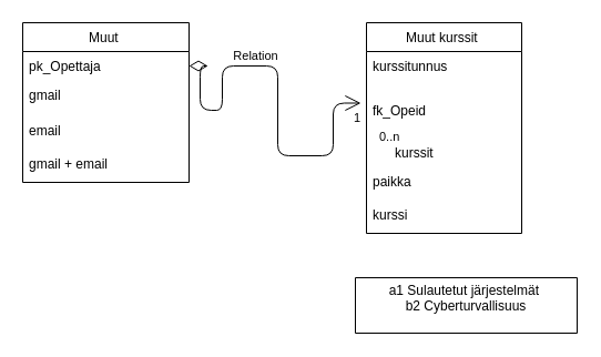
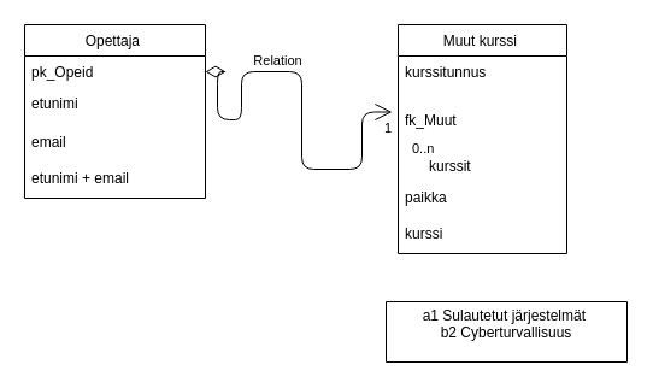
- <mxCell id="12" value="Muut " style="swimlane;fontStyle=0;childLayout=stackLayout;horizontal=1;startSize=26;fillColor=none;horizontalStack=0;resizeParent=1;resizeParentMax=0;resizeLast=0;collapsible=1;marginBottom=0;" vertex="1" parent="1"><mxGeometry x="20" y="20" width="150" height="144" as="geometry" /></mxCell>
+ <mxCell id="12" value="Opettaja " style="swimlane;fontStyle=0;childLayout=stackLayout;horizontal=1;startSize=26;fillColor=none;horizontalStack=0;resizeParent=1;resizeParentMax=0;resizeLast=0;collapsible=1;marginBottom=0;" vertex="1" parent="1"><mxGeometry x="20" y="20" width="150" height="144" as="geometry" /></mxCell>
- <mxCell id="2" value="Muut kurssit " style="swimlane;fontStyle=0;childLayout=stackLayout;horizontal=1;startSize=26;fillColor=none;horizontalStack=0;resizeParent=1;resizeParentMax=0;resizeLast=0;collapsible=1;marginBottom=0;" vertex="1" parent="1"><mxGeometry x="330" y="20" width="140" height="190" as="geometry" /></mxCell>
+ <mxCell id="2" value="Muut kurssi " style="swimlane;fontStyle=0;childLayout=stackLayout;horizontal=1;startSize=26;fillColor=none;horizontalStack=0;resizeParent=1;resizeParentMax=0;resizeLast=0;collapsible=1;marginBottom=0;" vertex="1" parent="1"><mxGeometry x="330" y="20" width="140" height="190" as="geometry" /></mxCell>
- <mxCell id="13" value="pk_Opettaja" style="text;strokeColor=none;fillColor=none;align=left;verticalAlign=top;spacingLeft=4;spacingRight=4;overflow=hidden;rotatable=0;points=[[0,0.5],[1,0.5]];portConstraint=eastwest;" vertex="1" parent="12"><mxGeometry y="26" width="150" height="26" as="geometry" /></mxCell>
+ <mxCell id="13" value="pk_Opeid" style="text;strokeColor=none;fillColor=none;align=left;verticalAlign=top;spacingLeft=4;spacingRight=4;overflow=hidden;rotatable=0;points=[[0,0.5],[1,0.5]];portConstraint=eastwest;" vertex="1" parent="12"><mxGeometry y="26" width="150" height="26" as="geometry" /></mxCell>
- <mxCell id="14" value="gmail" style="text;strokeColor=none;fillColor=none;align=left;verticalAlign=top;spacingLeft=4;spacingRight=4;overflow=hidden;rotatable=0;points=[[0,0.5],[1,0.5]];portConstraint=eastwest;" vertex="1" parent="12"><mxGeometry y="52" width="150" height="32" as="geometry" /></mxCell>
+ <mxCell id="14" value="etunimi" style="text;strokeColor=none;fillColor=none;align=left;verticalAlign=top;spacingLeft=4;spacingRight=4;overflow=hidden;rotatable=0;points=[[0,0.5],[1,0.5]];portConstraint=eastwest;" vertex="1" parent="12"><mxGeometry y="52" width="150" height="32" as="geometry" /></mxCell>
- <mxCell id="4" value="fk_Opeid" style="text;strokeColor=none;fillColor=none;align=left;verticalAlign=top;spacingLeft=4;spacingRight=4;overflow=hidden;rotatable=0;points=[[0,0.5],[1,0.5]];portConstraint=eastwest;" vertex="1" parent="2"><mxGeometry y="66" width="140" height="38" as="geometry" /></mxCell>
+ <mxCell id="4" value="fk_Muut" style="text;strokeColor=none;fillColor=none;align=left;verticalAlign=top;spacingLeft=4;spacingRight=4;overflow=hidden;rotatable=0;points=[[0,0.5],[1,0.5]];portConstraint=eastwest;" vertex="1" parent="2"><mxGeometry y="66" width="140" height="38" as="geometry" /></mxCell>
- <mxCell id="16" value="gmail + email  " style="text;strokeColor=none;fillColor=none;align=left;verticalAlign=top;spacingLeft=4;spacingRight=4;overflow=hidden;rotatable=0;points=[[0,0.5],[1,0.5]];portConstraint=eastwest;" vertex="1" parent="12"><mxGeometry y="114" width="150" height="30" as="geometry" /></mxCell>
+ <mxCell id="16" value="etunimi + email  " style="text;strokeColor=none;fillColor=none;align=left;verticalAlign=top;spacingLeft=4;spacingRight=4;overflow=hidden;rotatable=0;points=[[0,0.5],[1,0.5]];portConstraint=eastwest;" vertex="1" parent="12"><mxGeometry y="114" width="150" height="30" as="geometry" /></mxCell>
